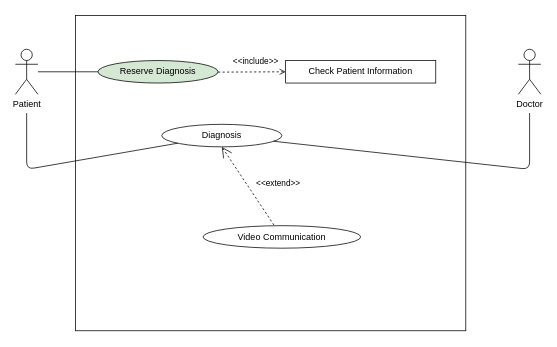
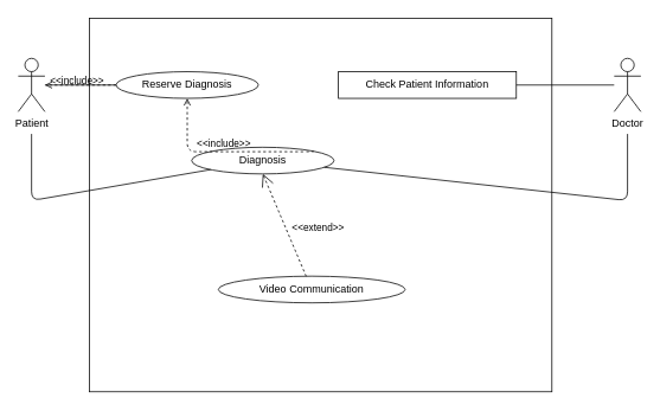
- <mxCell id="6" value="Reserve Diagnosis" style="ellipse;whiteSpace=wrap;html=1;fillColor=#d5e8d4;" vertex="1" parent="1"><mxGeometry x="130" y="80" width="160" height="30" as="geometry" /></mxCell>
+ <mxCell id="6" value="Reserve Diagnosis" style="ellipse;whiteSpace=wrap;html=1;" vertex="1" parent="1"><mxGeometry x="130" y="80" width="160" height="30" as="geometry" /></mxCell>
- <mxCell id="7" value="&amp;lt;&amp;lt;include&amp;gt;&amp;gt;" style="edgeStyle=none;html=1;endArrow=open;verticalAlign=bottom;dashed=1;labelBackgroundColor=none;" edge="1" parent="1" source="6" target="5"><mxGeometry x="0.111" y="5" width="160" relative="1" as="geometry"><mxPoint x="400" y="290" as="sourcePoint" /><mxPoint x="560" y="290" as="targetPoint" /><mxPoint as="offset" /></mxGeometry></mxCell>
+ <mxCell id="7" value="&amp;lt;&amp;lt;include&amp;gt;&amp;gt;" style="edgeStyle=none;html=1;endArrow=open;verticalAlign=bottom;dashed=1;labelBackgroundColor=none;" edge="1" parent="1" source="6" target="4"><mxGeometry x="0.111" y="5" width="160" relative="1" as="geometry"><mxPoint x="400" y="290" as="sourcePoint" /><mxPoint x="560" y="290" as="targetPoint" /><mxPoint as="offset" /></mxGeometry></mxCell>
+ <mxCell id="13" value="" style="endArrow=none;html=1;" edge="1" parent="1" source="5" target="3"><mxGeometry width="50" height="50" relative="1" as="geometry"><mxPoint x="310" y="300" as="sourcePoint" /><mxPoint x="360" y="250" as="targetPoint" /></mxGeometry></mxCell>
+ <mxCell id="11" value="&amp;lt;&amp;lt;include&amp;gt;&amp;gt;" style="edgeStyle=none;html=1;endArrow=open;verticalAlign=bottom;dashed=1;labelBackgroundColor=none;" edge="1" parent="1" source="8" target="6"><mxGeometry width="160" relative="1" as="geometry"><mxPoint x="260" y="280" as="sourcePoint" /><mxPoint x="420" y="280" as="targetPoint" /><Array as="points"><mxPoint x="350" y="170" /><mxPoint x="210" y="170" /></Array></mxGeometry></mxCell>
- <mxCell id="9" value="Video Communication" style="ellipse;whiteSpace=wrap;html=1;" vertex="1" parent="1"><mxGeometry x="270" y="300" width="210" height="30" as="geometry" /></mxCell>
+ <mxCell id="9" value="Video Communication" style="ellipse;whiteSpace=wrap;html=1;" vertex="1" parent="1"><mxGeometry x="245" y="310" width="210" height="30" as="geometry" /></mxCell>
